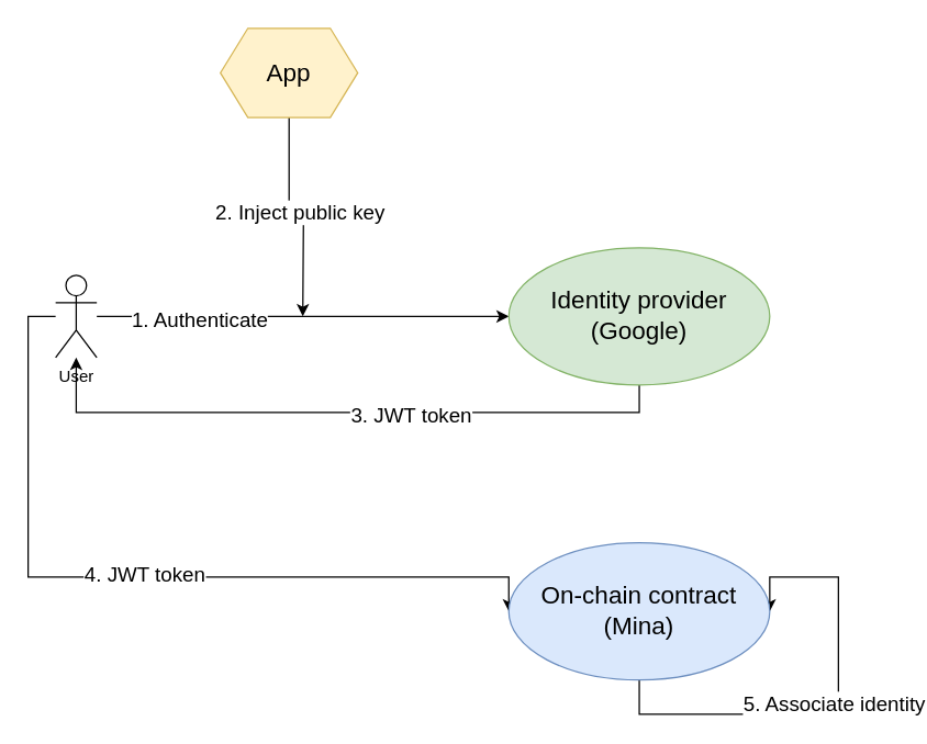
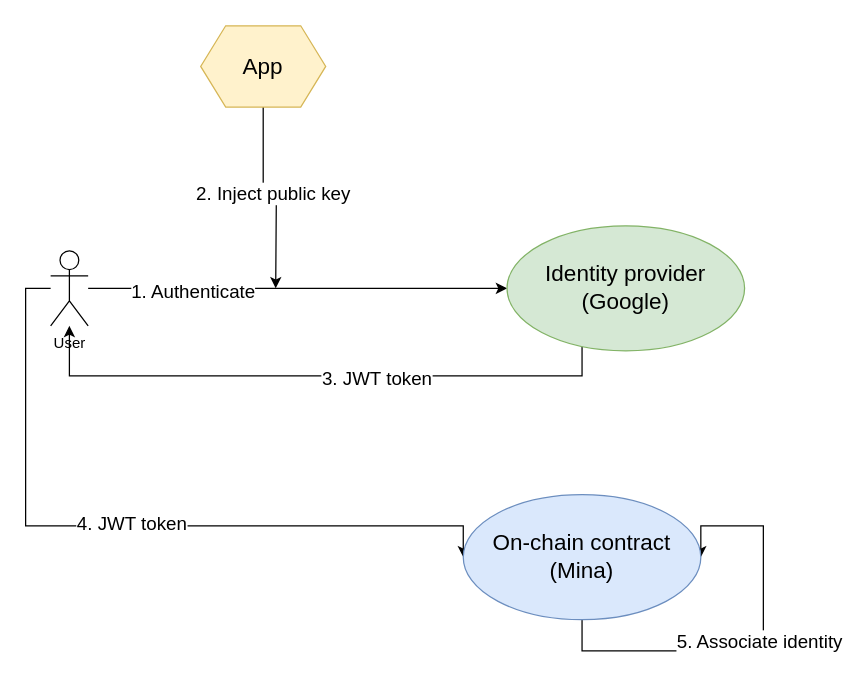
- <mxCell id="9" value="&lt;font style=&quot;font-size: 18px;&quot;&gt;Identity provider (Google)&lt;/font&gt;" style="ellipse;whiteSpace=wrap;html=1;fillColor=#d5e8d4;strokeColor=#82b366;" vertex="1" parent="1"><mxGeometry x="370" y="180" width="190" height="100" as="geometry" /></mxCell>
+ <mxCell id="9" value="&lt;font style=&quot;font-size: 18px;&quot;&gt;Identity provider (Google)&lt;/font&gt;" style="ellipse;whiteSpace=wrap;html=1;fillColor=#d5e8d4;strokeColor=#82b366;" vertex="1" parent="1"><mxGeometry x="405" y="180" width="190" height="100" as="geometry" /></mxCell>
